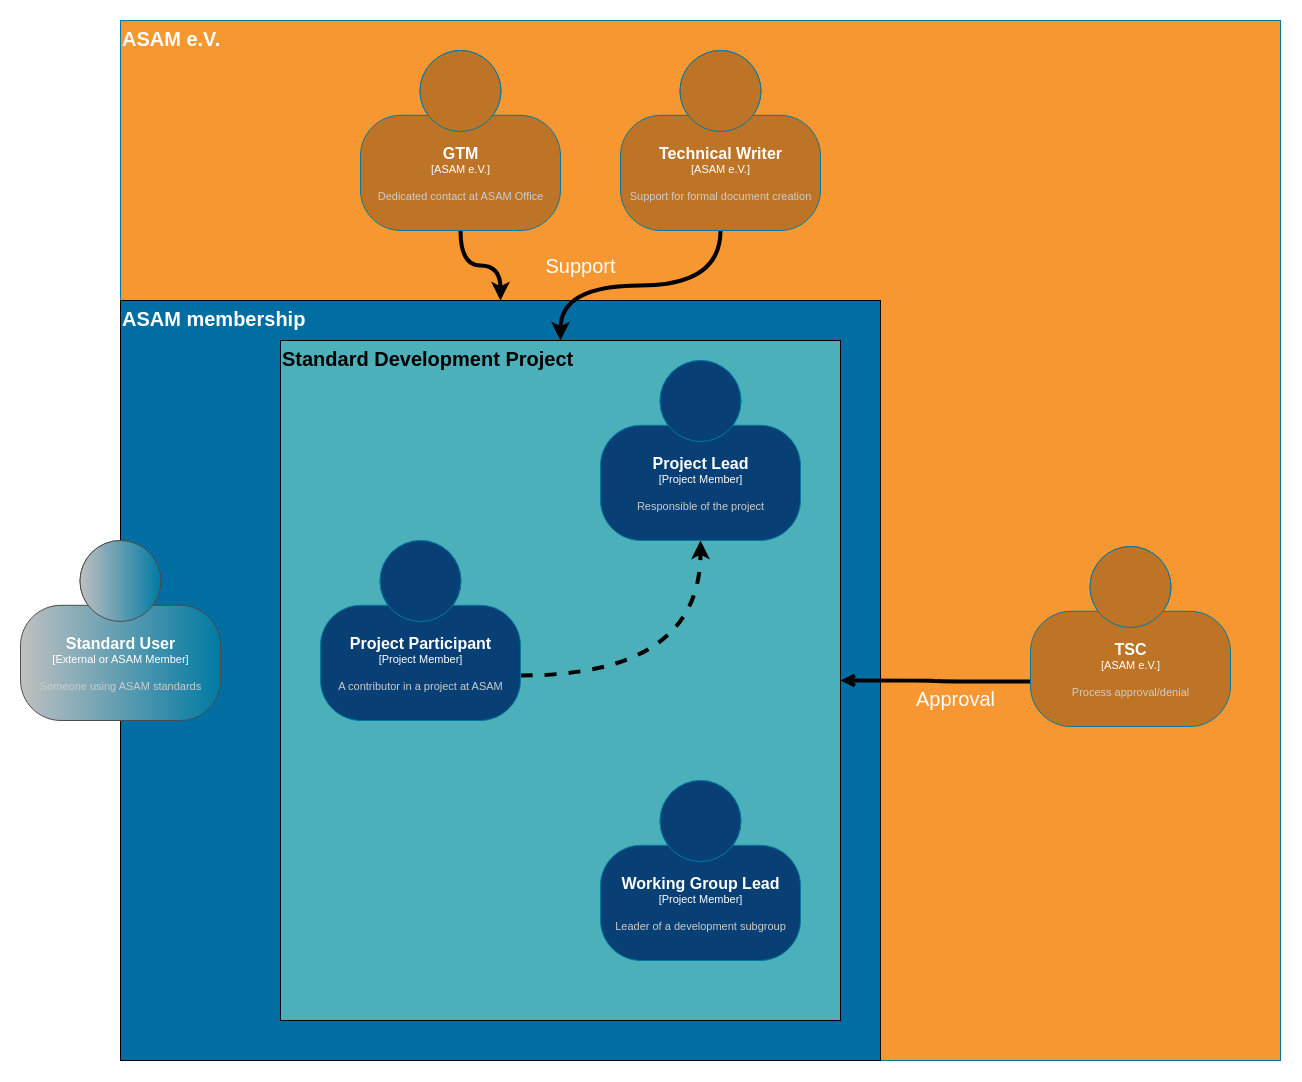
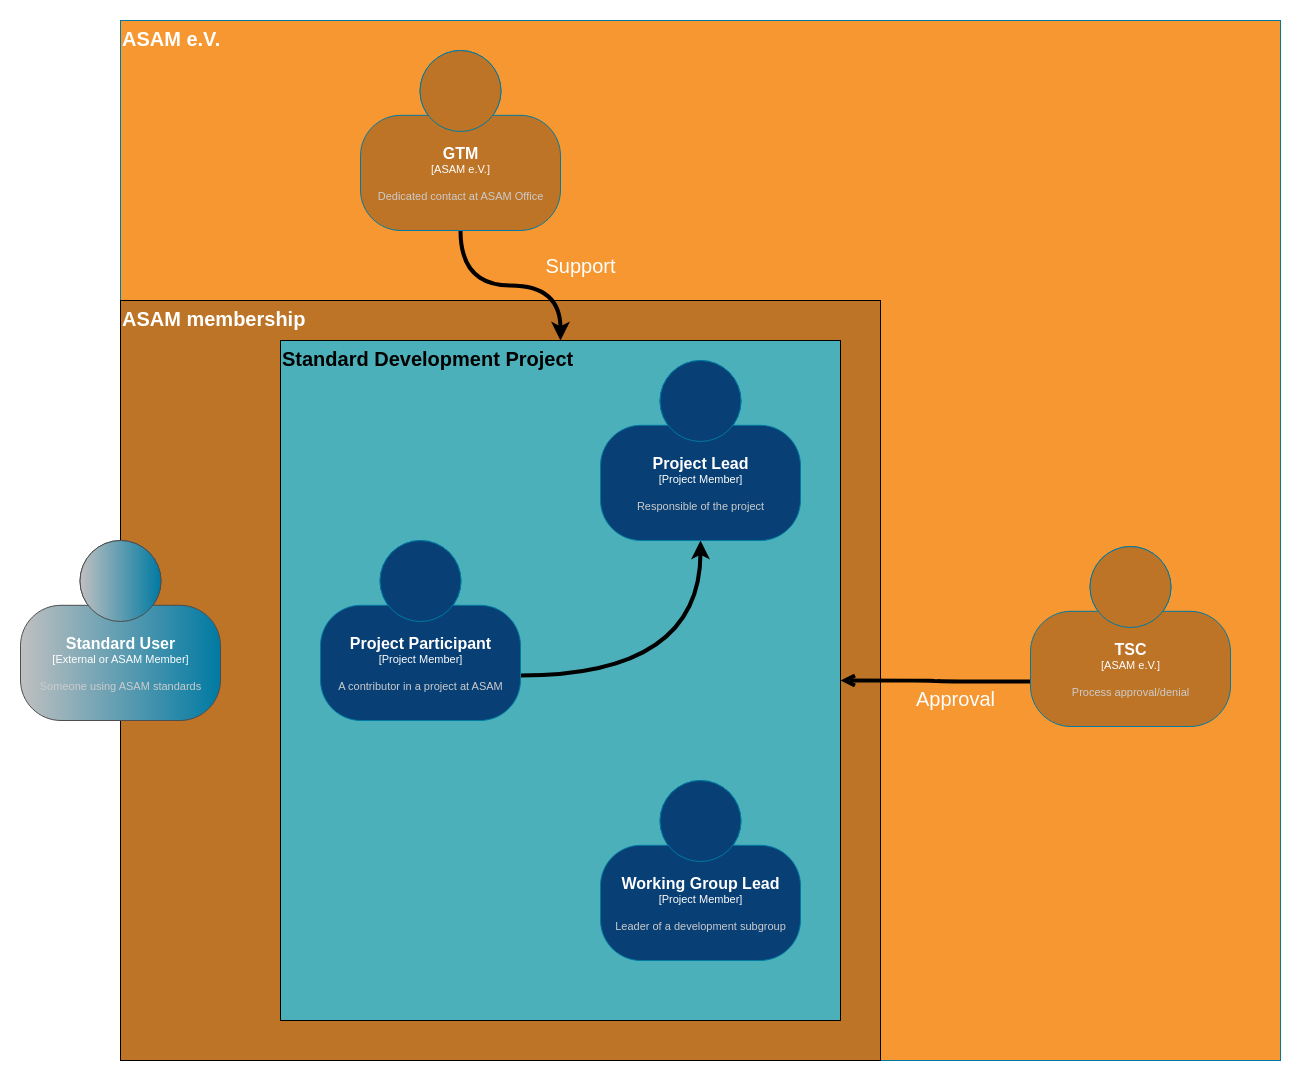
- <mxCell id="13" value="&lt;font style=&quot;font-size: 16px&quot;&gt;&lt;b&gt;Technical Writer&lt;/b&gt;&lt;/font&gt;&lt;div&gt;[ASAM e.V.]&lt;/div&gt;&lt;br&gt;&lt;div&gt;&lt;font style=&quot;font-size: 11px&quot;&gt;&lt;font color=&quot;#cccccc&quot;&gt;Support for formal document creation&lt;/font&gt;&lt;/div&gt;" style="html=1;fontSize=11;dashed=0;whitespace=wrap;fillColor=#BD7426;strokeColor=#007AA3;fontColor=#ffffff;shape=mxgraph.c4.person2;align=center;metaEdit=1;points=[[0.5,0,0],[1,0.5,0],[1,0.75,0],[0.75,1,0],[0.5,1,0],[0.25,1,0],[0,0.75,0],[0,0.5,0]];resizable=0;" vertex="1" parent="1"><mxGeometry x="620" y="50" width="200" height="180" as="geometry" /></mxCell>
- <mxCell id="10" style="edgeStyle=orthogonalEdgeStyle;curved=1;rounded=0;orthogonalLoop=1;jettySize=auto;html=1;exitX=0.5;exitY=1;exitDx=0;exitDy=0;exitPerimeter=0;fontSize=20;fontColor=#FFFFFF;strokeWidth=4;" edge="1" parent="1" source="11" target="3"><mxGeometry relative="1" as="geometry" /></mxCell>
+ <mxCell id="10" style="edgeStyle=orthogonalEdgeStyle;curved=1;rounded=0;orthogonalLoop=1;jettySize=auto;html=1;exitX=0.5;exitY=1;exitDx=0;exitDy=0;exitPerimeter=0;fontSize=20;fontColor=#FFFFFF;strokeWidth=4;" edge="1" parent="1" source="11" target="4"><mxGeometry relative="1" as="geometry" /></mxCell>
- <mxCell id="12" style="edgeStyle=orthogonalEdgeStyle;curved=1;rounded=0;orthogonalLoop=1;jettySize=auto;html=1;exitX=0.5;exitY=1;exitDx=0;exitDy=0;exitPerimeter=0;fontSize=20;fontColor=#FFFFFF;strokeWidth=4;entryX=0.5;entryY=0;entryDx=0;entryDy=0;" edge="1" parent="1" source="13" target="4"><mxGeometry relative="1" as="geometry" /></mxCell>
- <mxCell id="3" value="ASAM membership" style="rounded=0;whiteSpace=wrap;html=1;fontSize=20;fillColor=#006EA2;align=left;fontStyle=1;verticalAlign=top;fontColor=#FFFFFF;" vertex="1" parent="1"><mxGeometry x="120" y="300" width="760" height="760" as="geometry" /></mxCell>
+ <mxCell id="3" value="ASAM membership" style="rounded=0;whiteSpace=wrap;html=1;fontSize=20;fillColor=#bd7426;align=left;fontStyle=1;verticalAlign=top;fontColor=#FFFFFF;" vertex="1" parent="1"><mxGeometry x="120" y="300" width="760" height="760" as="geometry" /></mxCell>
- <mxCell id="5" style="edgeStyle=orthogonalEdgeStyle;rounded=0;orthogonalLoop=1;jettySize=auto;html=1;exitX=1;exitY=0.75;exitDx=0;exitDy=0;exitPerimeter=0;entryX=0.5;entryY=1;entryDx=0;entryDy=0;entryPerimeter=0;curved=1;strokeWidth=4;dashed=1;" edge="1" parent="1" source="6" target="8"><mxGeometry relative="1" as="geometry" /></mxCell>
+ <mxCell id="5" style="edgeStyle=orthogonalEdgeStyle;rounded=0;orthogonalLoop=1;jettySize=auto;html=1;exitX=1;exitY=0.75;exitDx=0;exitDy=0;exitPerimeter=0;entryX=0.5;entryY=1;entryDx=0;entryDy=0;entryPerimeter=0;curved=1;strokeWidth=4;" edge="1" parent="1" source="6" target="8"><mxGeometry relative="1" as="geometry" /></mxCell>
